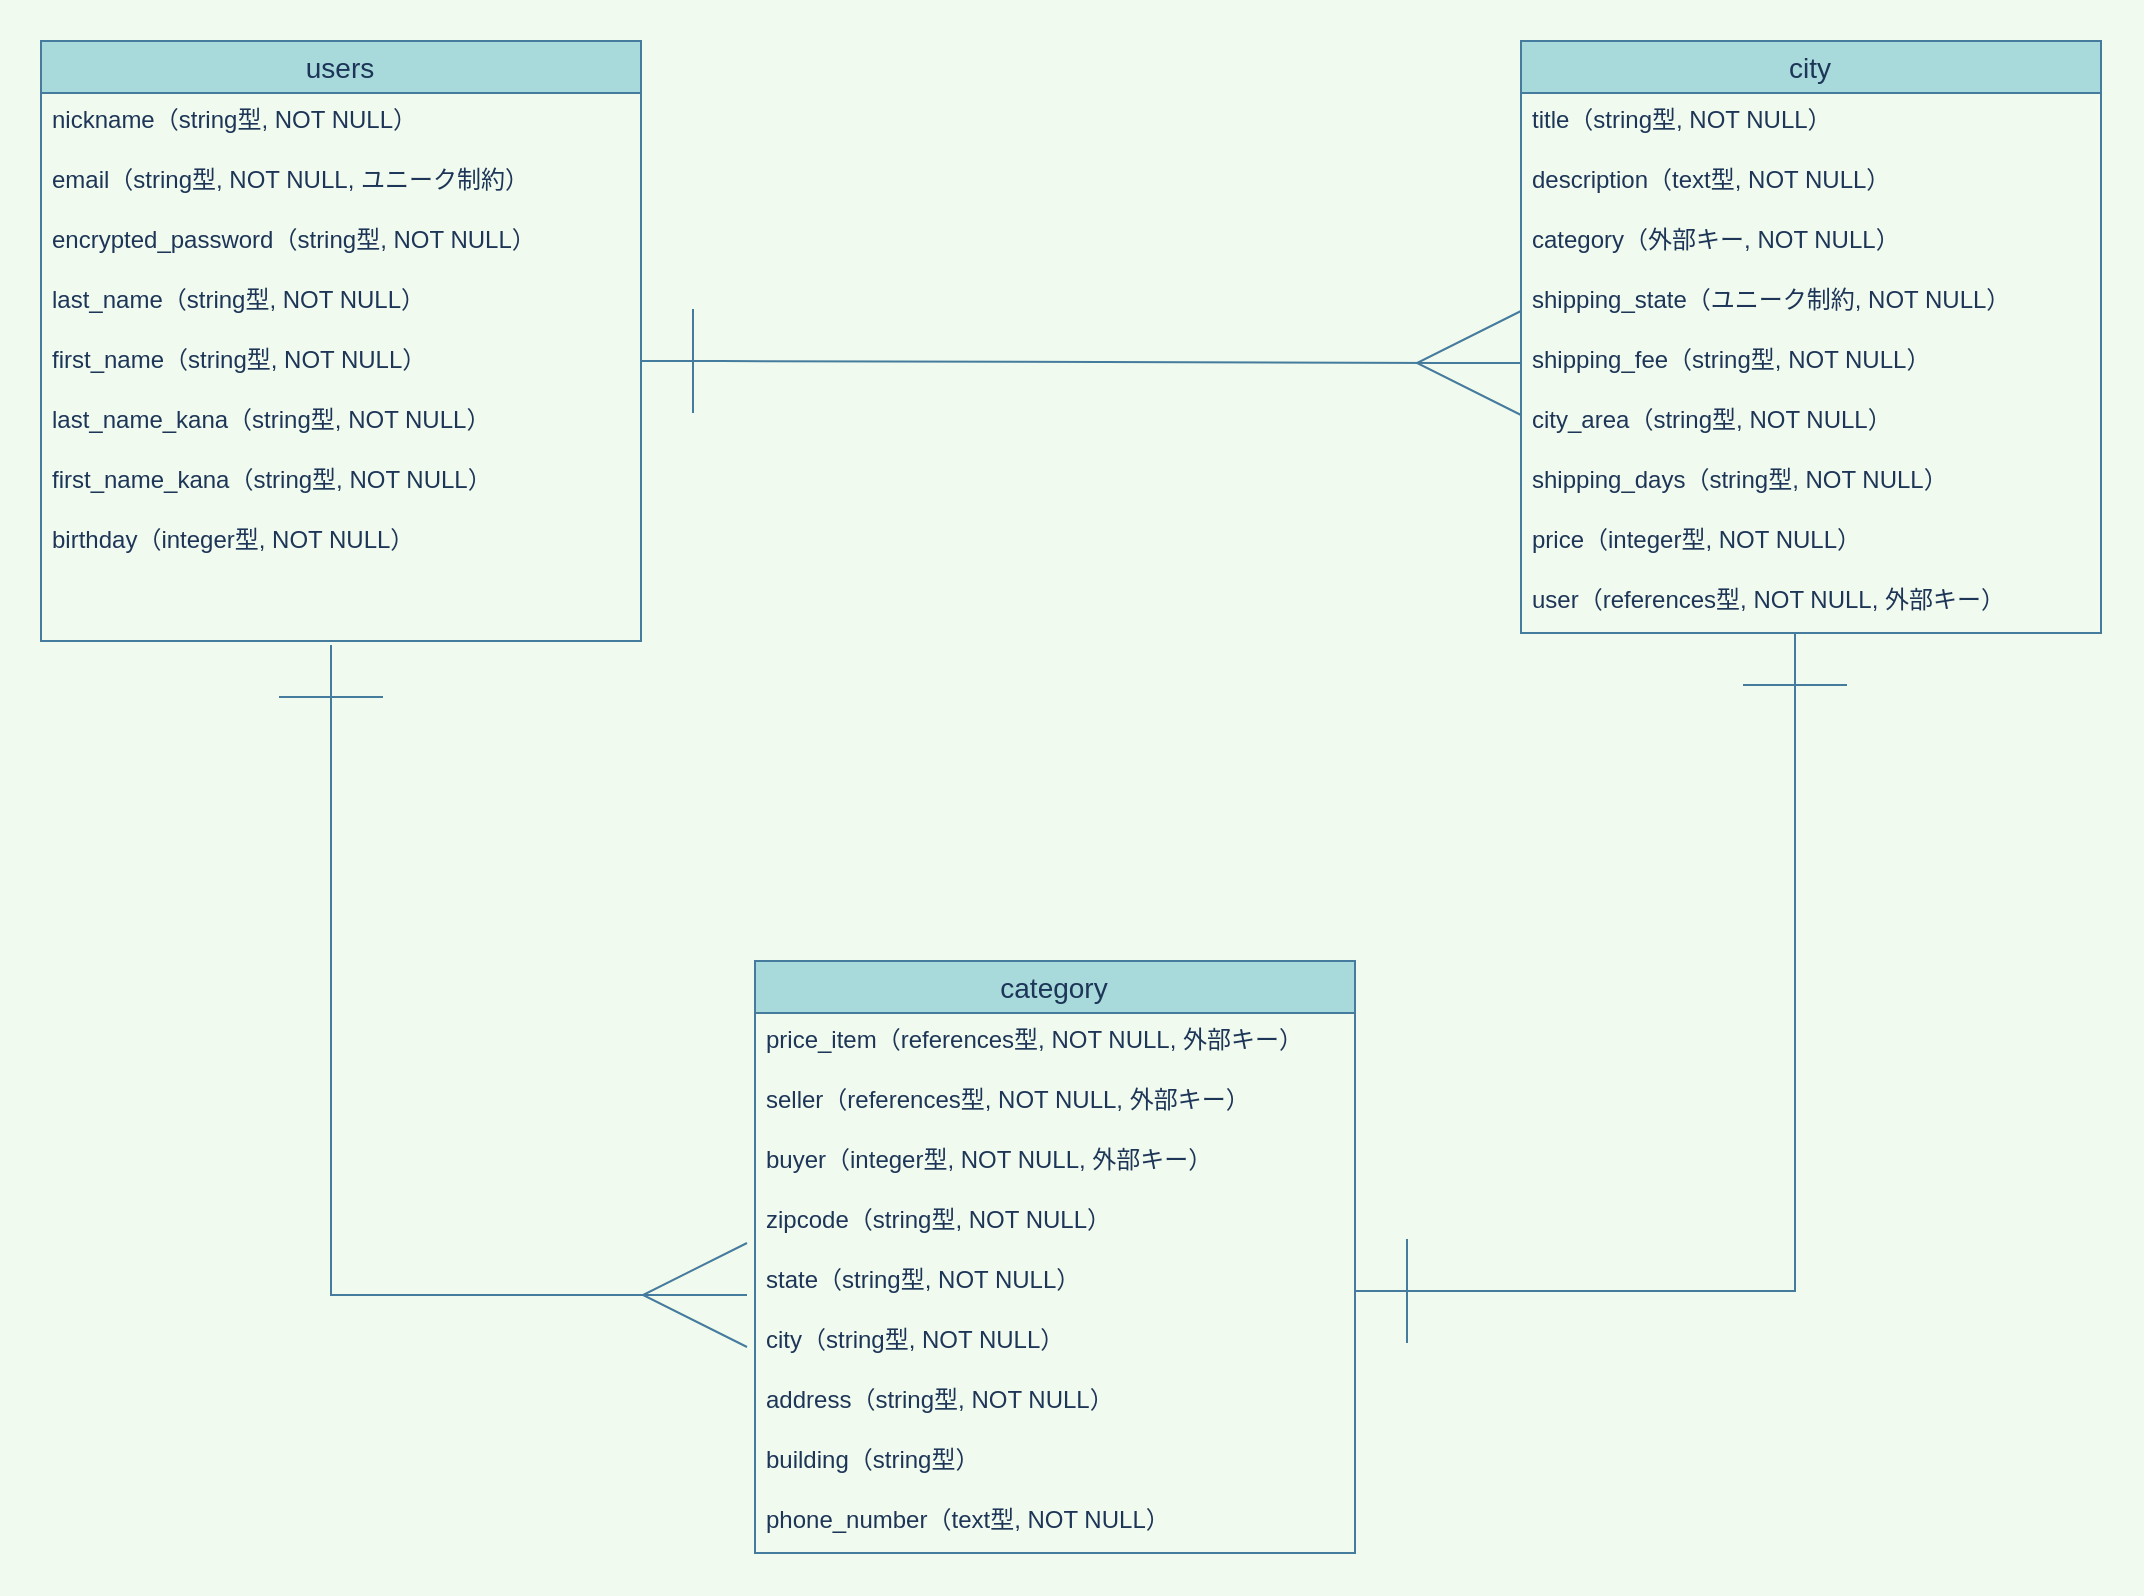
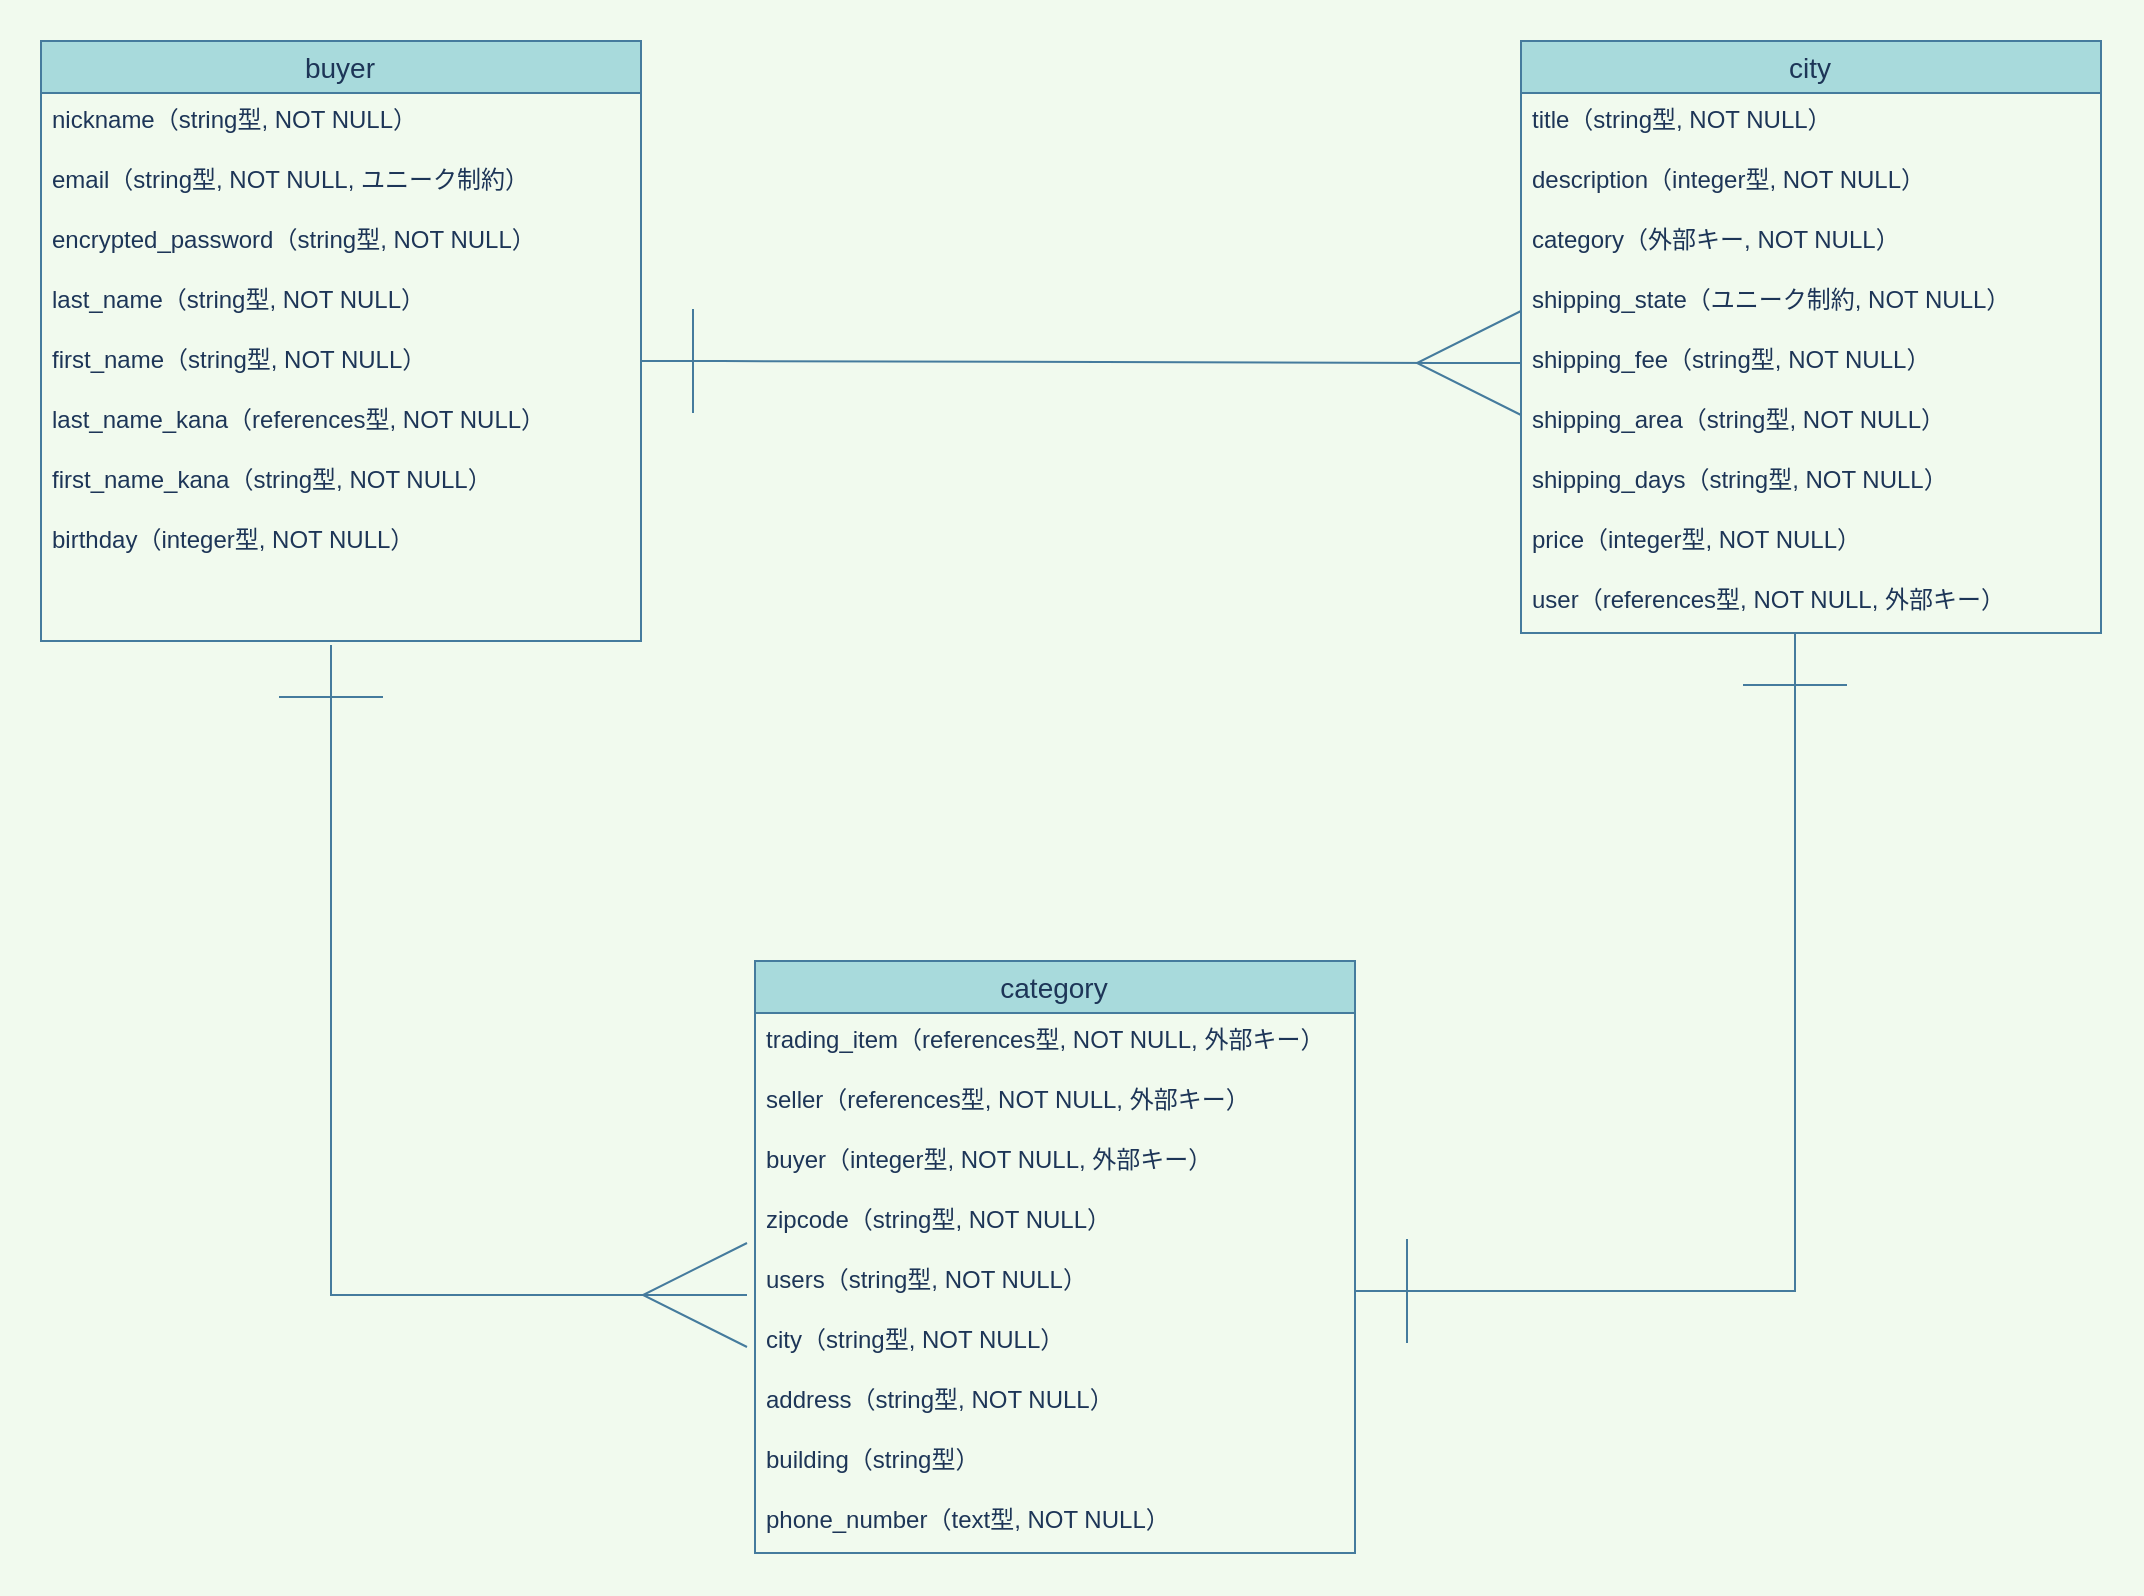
- <mxCell id="2" value="users" style="swimlane;fontStyle=0;childLayout=stackLayout;horizontal=1;startSize=26;horizontalStack=0;resizeParent=1;resizeParentMax=0;resizeLast=0;collapsible=1;marginBottom=0;align=center;fontSize=14;rounded=0;sketch=0;fillColor=#A8DADC;strokeColor=#457B9D;fontColor=#1D3557;" vertex="1" parent="1"><mxGeometry x="20" y="20" width="300" height="300" as="geometry" /></mxCell>
+ <mxCell id="2" value="buyer" style="swimlane;fontStyle=0;childLayout=stackLayout;horizontal=1;startSize=26;horizontalStack=0;resizeParent=1;resizeParentMax=0;resizeLast=0;collapsible=1;marginBottom=0;align=center;fontSize=14;rounded=0;sketch=0;fillColor=#A8DADC;strokeColor=#457B9D;fontColor=#1D3557;" vertex="1" parent="1"><mxGeometry x="20" y="20" width="300" height="300" as="geometry" /></mxCell>
- <mxCell id="13" value="description（text型, NOT NULL）" style="text;strokeColor=none;fillColor=none;spacingLeft=4;spacingRight=4;overflow=hidden;rotatable=0;points=[[0,0.5],[1,0.5]];portConstraint=eastwest;fontSize=12;fontColor=#1D3557;" vertex="1" parent="11"><mxGeometry y="56" width="290" height="30" as="geometry" /></mxCell>
+ <mxCell id="13" value="description（integer型, NOT NULL）" style="text;strokeColor=none;fillColor=none;spacingLeft=4;spacingRight=4;overflow=hidden;rotatable=0;points=[[0,0.5],[1,0.5]];portConstraint=eastwest;fontSize=12;fontColor=#1D3557;" vertex="1" parent="11"><mxGeometry y="56" width="290" height="30" as="geometry" /></mxCell>
- <mxCell id="8" value="last_name_kana（string型, NOT NULL）" style="text;strokeColor=none;fillColor=none;spacingLeft=4;spacingRight=4;overflow=hidden;rotatable=0;points=[[0,0.5],[1,0.5]];portConstraint=eastwest;fontSize=12;fontColor=#1D3557;" vertex="1" parent="2"><mxGeometry y="176" width="300" height="30" as="geometry" /></mxCell>
+ <mxCell id="8" value="last_name_kana（references型, NOT NULL）" style="text;strokeColor=none;fillColor=none;spacingLeft=4;spacingRight=4;overflow=hidden;rotatable=0;points=[[0,0.5],[1,0.5]];portConstraint=eastwest;fontSize=12;fontColor=#1D3557;" vertex="1" parent="2"><mxGeometry y="176" width="300" height="30" as="geometry" /></mxCell>
- <mxCell id="17" value="city_area（string型, NOT NULL）" style="text;strokeColor=none;fillColor=none;spacingLeft=4;spacingRight=4;overflow=hidden;rotatable=0;points=[[0,0.5],[1,0.5]];portConstraint=eastwest;fontSize=12;fontColor=#1D3557;" vertex="1" parent="11"><mxGeometry y="176" width="290" height="30" as="geometry" /></mxCell>
+ <mxCell id="17" value="shipping_area（string型, NOT NULL）" style="text;strokeColor=none;fillColor=none;spacingLeft=4;spacingRight=4;overflow=hidden;rotatable=0;points=[[0,0.5],[1,0.5]];portConstraint=eastwest;fontSize=12;fontColor=#1D3557;" vertex="1" parent="11"><mxGeometry y="176" width="290" height="30" as="geometry" /></mxCell>
- <mxCell id="22" value="price_item（references型, NOT NULL, 外部キー）" style="text;strokeColor=none;fillColor=none;spacingLeft=4;spacingRight=4;overflow=hidden;rotatable=0;points=[[0,0.5],[1,0.5]];portConstraint=eastwest;fontSize=12;fontColor=#1D3557;" vertex="1" parent="21"><mxGeometry y="26" width="300" height="30" as="geometry" /></mxCell>
+ <mxCell id="22" value="trading_item（references型, NOT NULL, 外部キー）" style="text;strokeColor=none;fillColor=none;spacingLeft=4;spacingRight=4;overflow=hidden;rotatable=0;points=[[0,0.5],[1,0.5]];portConstraint=eastwest;fontSize=12;fontColor=#1D3557;" vertex="1" parent="21"><mxGeometry y="26" width="300" height="30" as="geometry" /></mxCell>
- <mxCell id="26" value="state（string型, NOT NULL）" style="text;strokeColor=none;fillColor=none;spacingLeft=4;spacingRight=4;overflow=hidden;rotatable=0;points=[[0,0.5],[1,0.5]];portConstraint=eastwest;fontSize=12;fontColor=#1D3557;" vertex="1" parent="21"><mxGeometry y="146" width="300" height="30" as="geometry" /></mxCell>
+ <mxCell id="26" value="users（string型, NOT NULL）" style="text;strokeColor=none;fillColor=none;spacingLeft=4;spacingRight=4;overflow=hidden;rotatable=0;points=[[0,0.5],[1,0.5]];portConstraint=eastwest;fontSize=12;fontColor=#1D3557;" vertex="1" parent="21"><mxGeometry y="146" width="300" height="30" as="geometry" /></mxCell>
